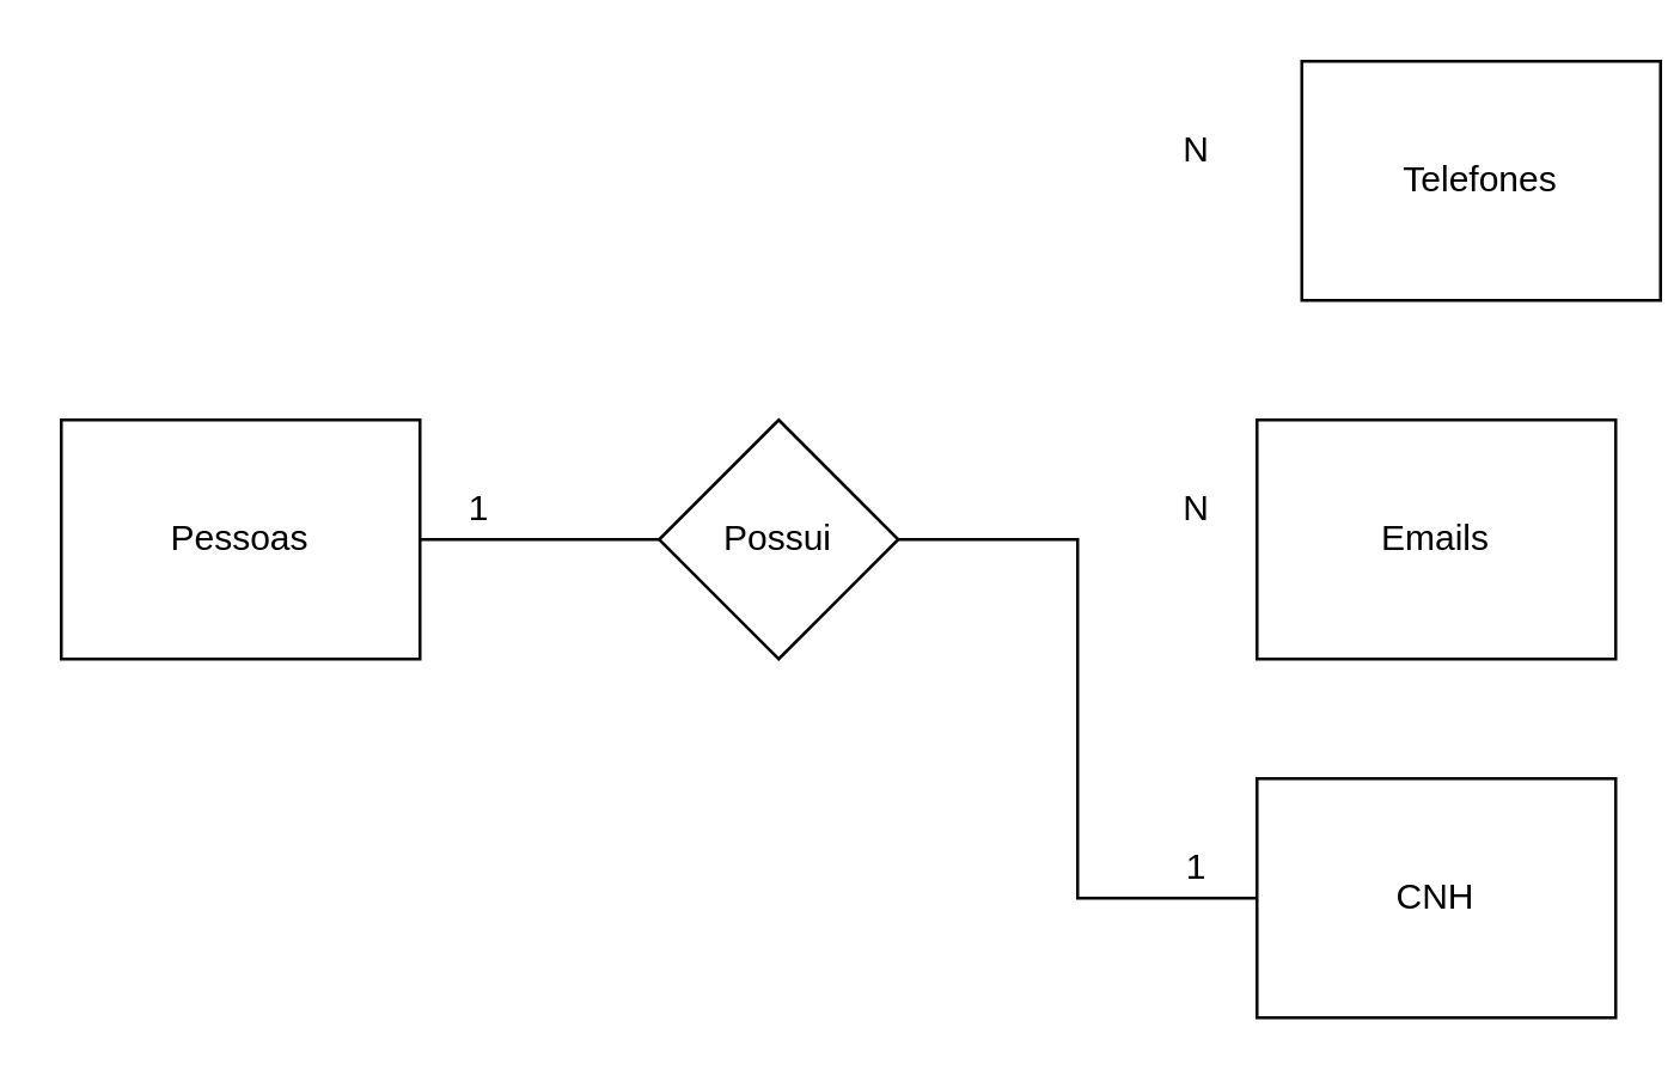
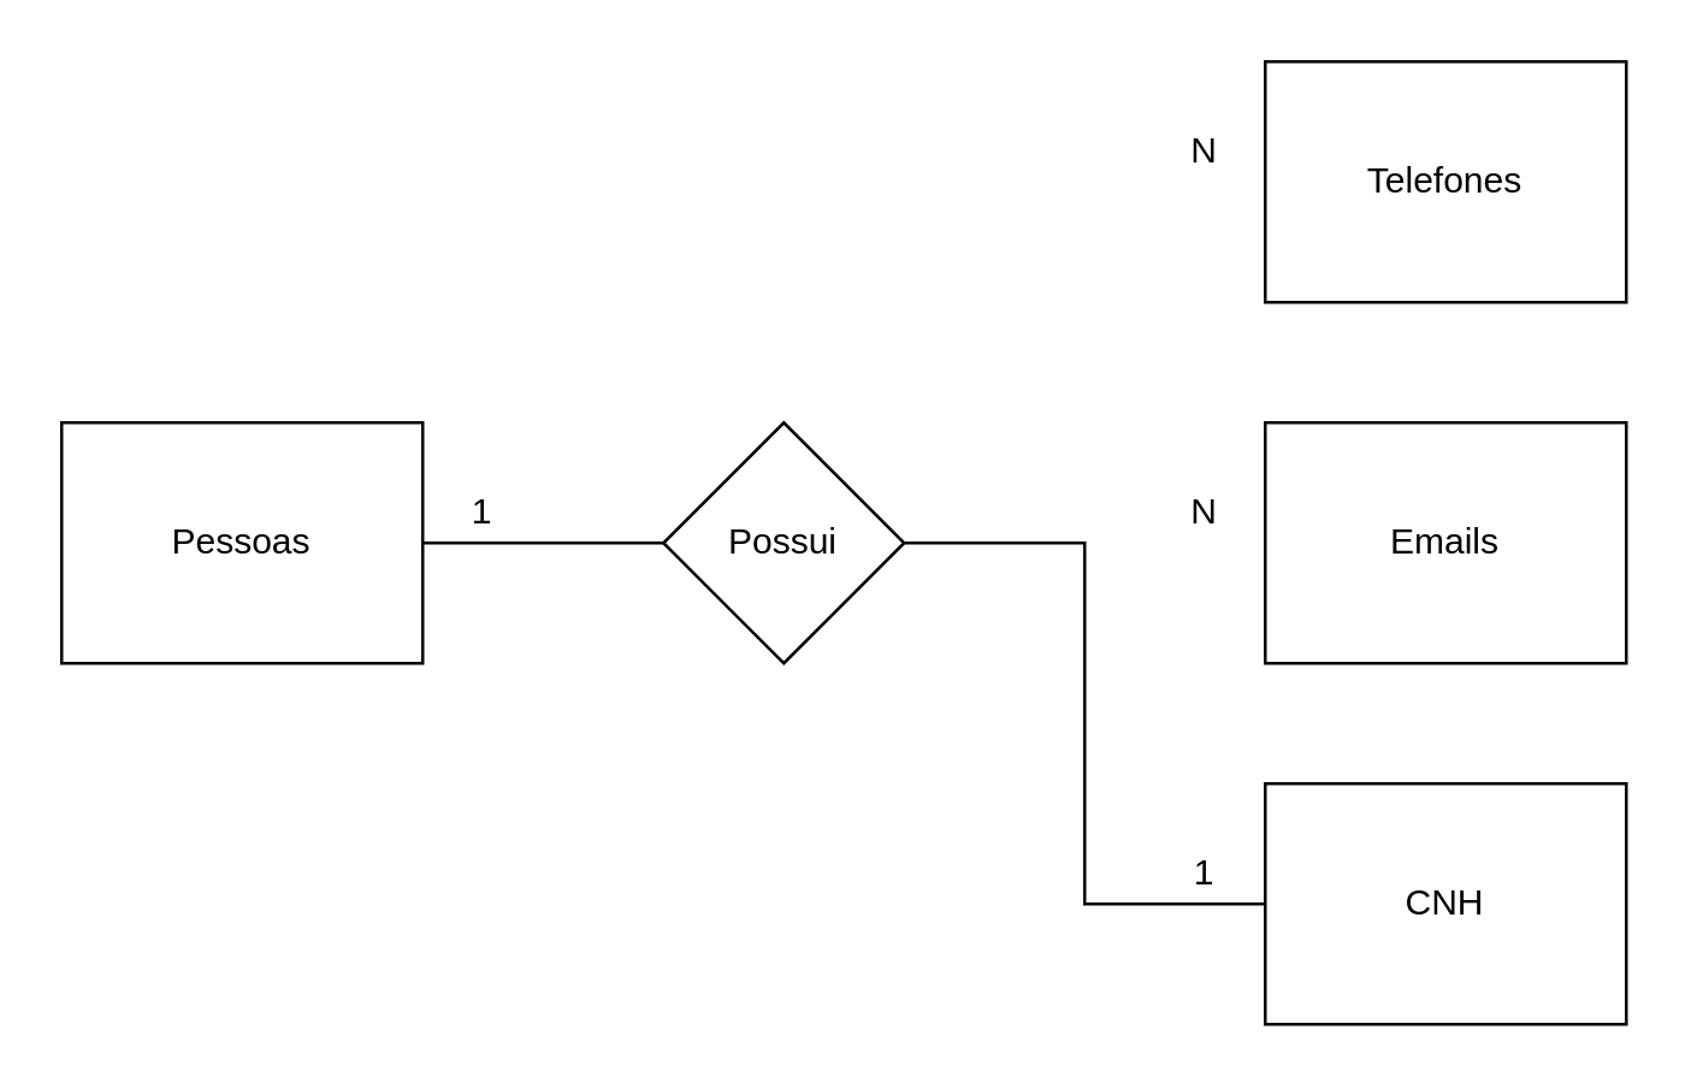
- <mxCell id="5" value="Telefones" style="rounded=0;whiteSpace=wrap;html=1;" vertex="1" parent="1"><mxGeometry x="435" y="20" width="120" height="80" as="geometry" /></mxCell>
+ <mxCell id="5" value="Telefones" style="rounded=0;whiteSpace=wrap;html=1;" vertex="1" parent="1"><mxGeometry x="420" y="20" width="120" height="80" as="geometry" /></mxCell>
